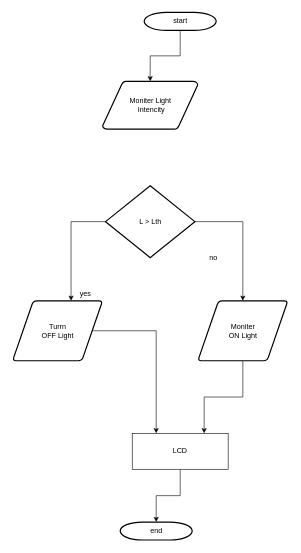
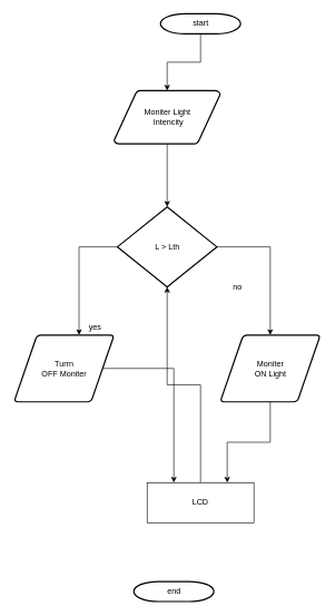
+ <mxCell id="4" style="edgeStyle=orthogonalEdgeStyle;rounded=0;orthogonalLoop=1;jettySize=auto;html=1;entryX=0.5;entryY=0;entryDx=0;entryDy=0;entryPerimeter=0;" edge="1" parent="1" source="5" target="8"><mxGeometry relative="1" as="geometry" /></mxCell>
- <mxCell id="13" value="Turrn &lt;br&gt;OFF Light" style="shape=parallelogram;html=1;strokeWidth=2;perimeter=parallelogramPerimeter;whiteSpace=wrap;rounded=1;arcSize=12;size=0.23;" parent="1" vertex="1"><mxGeometry x="20.5" y="501" width="150" height="100" as="geometry" /></mxCell>
+ <mxCell id="13" value="Turrn &lt;br&gt;OFF Moniter" style="shape=parallelogram;html=1;strokeWidth=2;perimeter=parallelogramPerimeter;whiteSpace=wrap;rounded=1;arcSize=12;size=0.23;" parent="1" vertex="1"><mxGeometry x="20.5" y="501" width="150" height="100" as="geometry" /></mxCell>
- <mxCell id="16" style="edgeStyle=orthogonalEdgeStyle;rounded=0;orthogonalLoop=1;jettySize=auto;html=1;entryX=0.5;entryY=0;entryDx=0;entryDy=0;entryPerimeter=0;" edge="1" parent="1" source="17" target="11"><mxGeometry relative="1" as="geometry" /></mxCell>
+ <mxCell id="16" style="edgeStyle=orthogonalEdgeStyle;rounded=0;orthogonalLoop=1;jettySize=auto;html=1;" edge="1" parent="1" source="17" target="8"><mxGeometry relative="1" as="geometry" /></mxCell>
